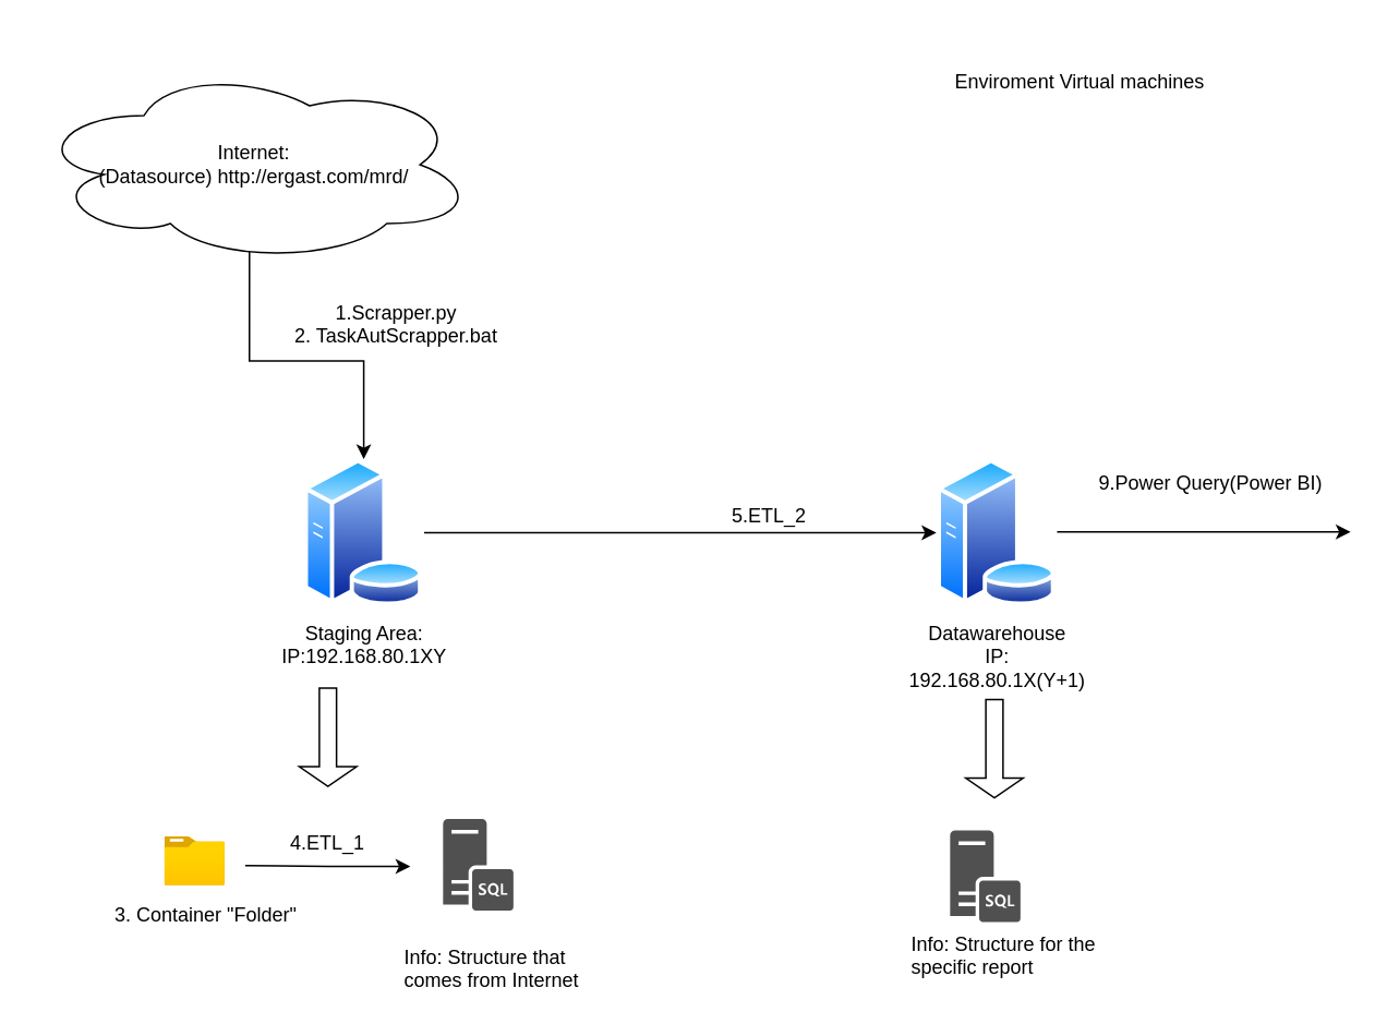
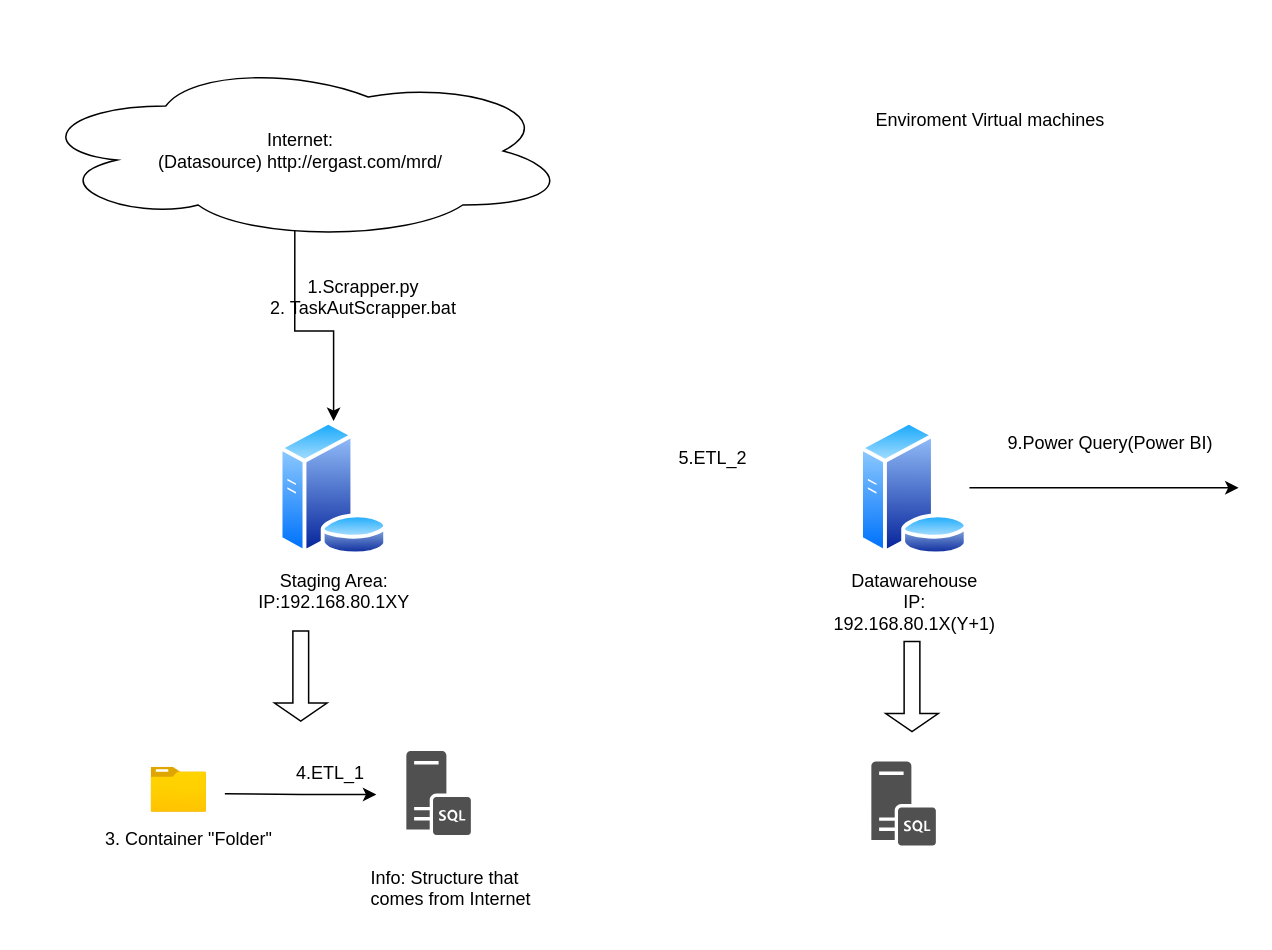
- <mxCell id="6" value="Enviroment Virtual machines" style="text;html=1;strokeColor=none;fillColor=none;align=center;verticalAlign=middle;whiteSpace=wrap;rounded=0;" vertex="1" parent="1"><mxGeometry x="565" y="20" width="190" height="60" as="geometry" /></mxCell>
+ <mxCell id="6" value="Enviroment Virtual machines" style="text;html=1;strokeColor=none;fillColor=none;align=center;verticalAlign=middle;whiteSpace=wrap;rounded=0;" vertex="1" parent="1"><mxGeometry x="565" y="50" width="190" height="60" as="geometry" /></mxCell>
- <mxCell id="2" value="&lt;div&gt;Internet:&lt;/div&gt;&lt;div&gt;(Datasource) http://ergast.com/mrd/&lt;/div&gt;" style="ellipse;shape=cloud;whiteSpace=wrap;html=1;" vertex="1" parent="1"><mxGeometry x="20" y="40" width="270" height="120" as="geometry" /></mxCell>
+ <mxCell id="2" value="&lt;div&gt;Internet:&lt;/div&gt;&lt;div&gt;(Datasource) http://ergast.com/mrd/&lt;/div&gt;" style="ellipse;shape=cloud;whiteSpace=wrap;html=1;" vertex="1" parent="1"><mxGeometry x="20" y="40" width="360" height="120" as="geometry" /></mxCell>
- <mxCell id="9" value="&lt;div&gt;5.ETL_2&lt;/div&gt;" style="text;html=1;strokeColor=none;fillColor=none;align=center;verticalAlign=middle;whiteSpace=wrap;rounded=0;" vertex="1" parent="1"><mxGeometry x="440" y="300" width="60" height="30" as="geometry" /></mxCell>
+ <mxCell id="9" value="&lt;div&gt;5.ETL_2&lt;/div&gt;" style="text;html=1;strokeColor=none;fillColor=none;align=center;verticalAlign=middle;whiteSpace=wrap;rounded=0;" vertex="1" parent="1"><mxGeometry x="445" y="290" width="60" height="30" as="geometry" /></mxCell>
- <mxCell id="4" value="" style="edgeStyle=orthogonalEdgeStyle;rounded=0;orthogonalLoop=1;jettySize=auto;html=1;" edge="1" parent="1" source="5" target="8"><mxGeometry relative="1" as="geometry" /></mxCell>
- <mxCell id="16" value="4.ETL_1" style="text;html=1;strokeColor=none;fillColor=none;align=center;verticalAlign=middle;whiteSpace=wrap;rounded=0;" vertex="1" parent="1"><mxGeometry x="170" y="500" width="60" height="30" as="geometry" /></mxCell>
+ <mxCell id="16" value="4.ETL_1" style="text;html=1;strokeColor=none;fillColor=none;align=center;verticalAlign=middle;whiteSpace=wrap;rounded=0;" vertex="1" parent="1"><mxGeometry x="190" y="500" width="60" height="30" as="geometry" /></mxCell>
- <mxCell id="21" value="Info: Structure for the specific report" style="text;whiteSpace=wrap;html=1;" vertex="1" parent="1"><mxGeometry x="555" y="563" width="117.5" height="40" as="geometry" /></mxCell>
